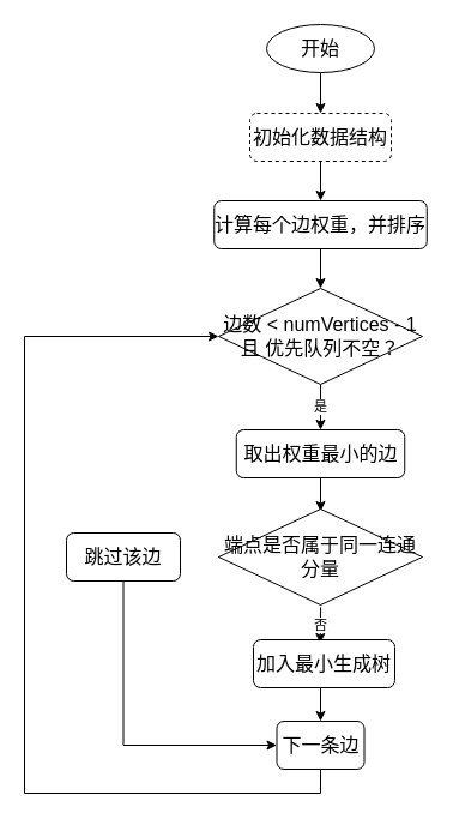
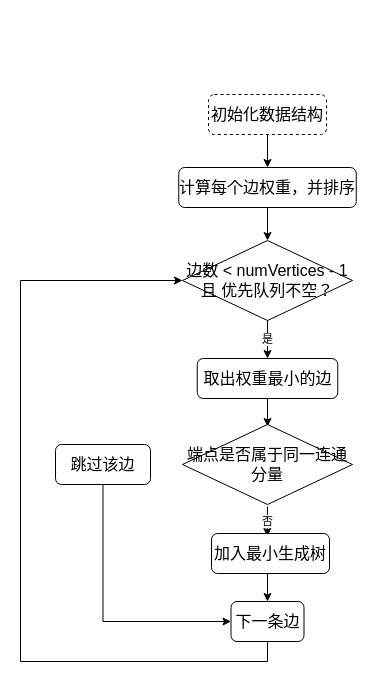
- <mxCell id="9" value="&lt;font style=&quot;font-size: 16px;&quot;&gt;开始&lt;/font&gt;" style="ellipse;whiteSpace=wrap;html=1;" parent="1" vertex="1"><mxGeometry x="222" y="20" width="90" height="40" as="geometry" /></mxCell>
- <mxCell id="8" style="edgeStyle=orthogonalEdgeStyle;rounded=0;orthogonalLoop=1;jettySize=auto;html=1;exitX=0.5;exitY=1;exitDx=0;exitDy=0;entryX=0.5;entryY=0;entryDx=0;entryDy=0;" edge="1" parent="1" source="9" target="3"><mxGeometry relative="1" as="geometry" /></mxCell>
